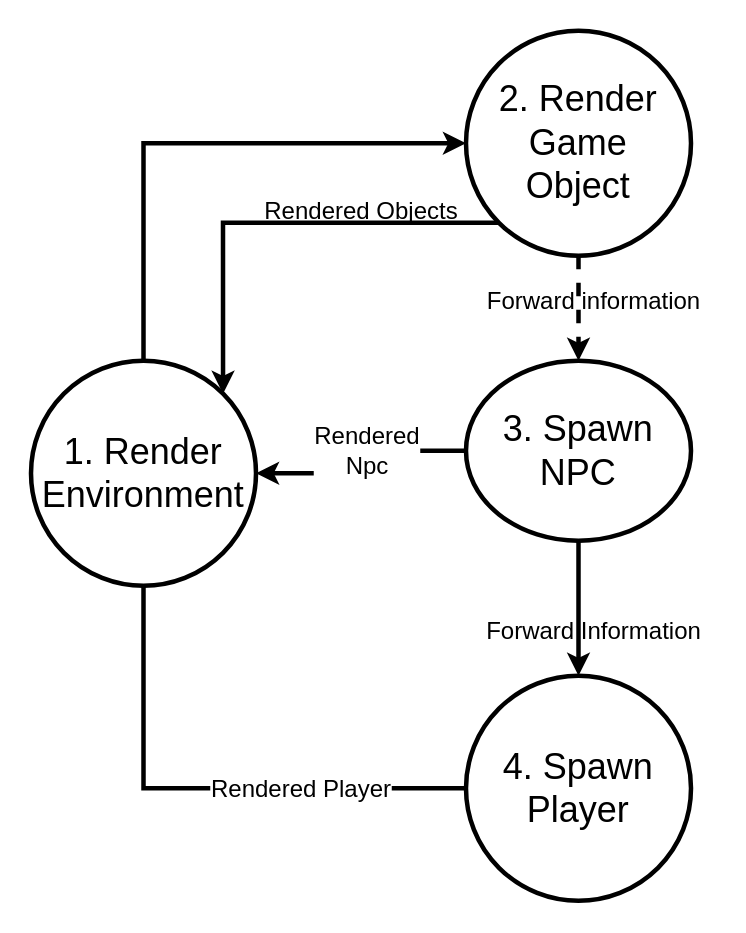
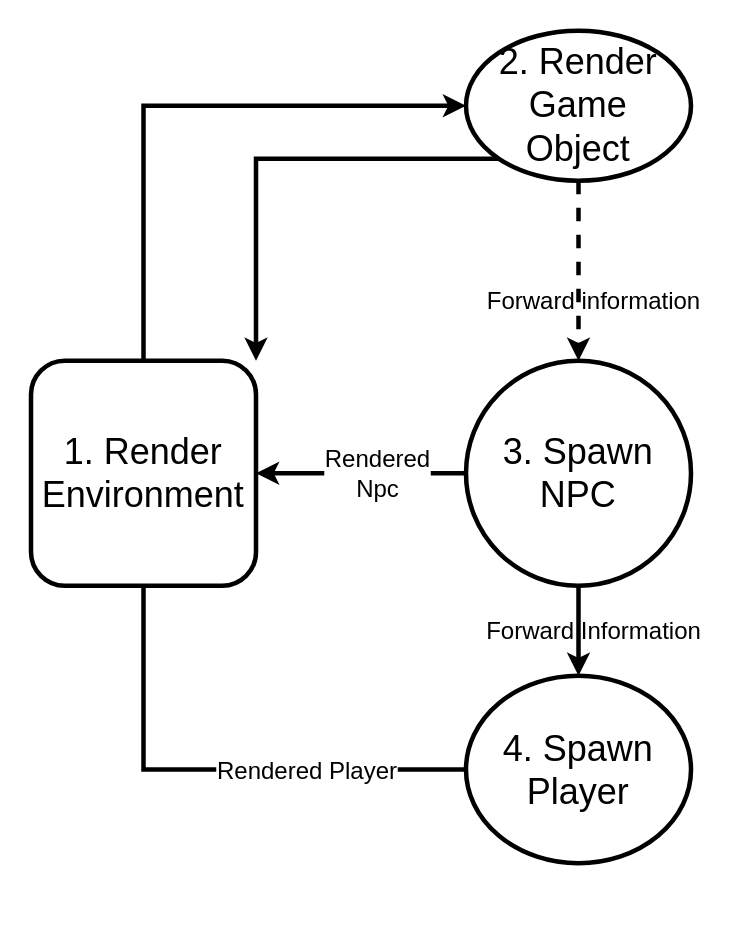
- <mxCell id="6" value="&lt;div&gt;2. Render&lt;/div&gt;&lt;div&gt;Game&lt;/div&gt;&lt;div&gt;Object&lt;br&gt;&lt;/div&gt;" style="ellipse;whiteSpace=wrap;html=1;aspect=fixed;fontSize=24;strokeWidth=3;" vertex="1" parent="1"><mxGeometry x="310" y="20" width="150" height="150" as="geometry" /></mxCell>
+ <mxCell id="6" value="&lt;div&gt;2. Render&lt;/div&gt;&lt;div&gt;Game&lt;/div&gt;&lt;div&gt;Object&lt;br&gt;&lt;/div&gt;" style="ellipse;whiteSpace=wrap;html=1;aspect=fixed;fontSize=24;strokeWidth=3;" vertex="1" parent="1"><mxGeometry x="310" y="20" width="150" height="100" as="geometry" /></mxCell>
- <mxCell id="13" value="Rendered Objects" style="text;html=1;align=center;verticalAlign=middle;resizable=0;points=[];autosize=1;strokeColor=none;fillColor=none;fontSize=16;" vertex="1" parent="1"><mxGeometry x="170" y="130" width="140" height="20" as="geometry" /></mxCell>
- <mxCell id="10" value="&lt;div&gt;3. Spawn NPC&lt;br&gt;&lt;/div&gt;" style="ellipse;whiteSpace=wrap;html=1;aspect=fixed;fontSize=24;strokeWidth=3;" vertex="1" parent="1"><mxGeometry x="310" y="240" width="150" height="120" as="geometry" /></mxCell>
+ <mxCell id="10" value="&lt;div&gt;3. Spawn NPC&lt;br&gt;&lt;/div&gt;" style="ellipse;whiteSpace=wrap;html=1;aspect=fixed;fontSize=24;strokeWidth=3;" vertex="1" parent="1"><mxGeometry x="310" y="240" width="150" height="150" as="geometry" /></mxCell>
- <mxCell id="3" value="&lt;div&gt;1. Render Environment&lt;/div&gt;" style="ellipse;whiteSpace=wrap;html=1;aspect=fixed;fontSize=24;strokeWidth=3;" vertex="1" parent="1"><mxGeometry x="20" y="240" width="150" height="150" as="geometry" /></mxCell>
+ <mxCell id="3" value="&lt;div&gt;1. Render Environment&lt;/div&gt;" style="whiteSpace=wrap;html=1;aspect=fixed;fontSize=24;strokeWidth=3;rounded=1;" vertex="1" parent="1"><mxGeometry x="20" y="240" width="150" height="150" as="geometry" /></mxCell>
- <mxCell id="12" value="&lt;div&gt;4. Spawn Player&lt;br&gt;&lt;/div&gt;" style="ellipse;whiteSpace=wrap;html=1;aspect=fixed;fontSize=24;strokeWidth=3;" vertex="1" parent="1"><mxGeometry x="310" y="450" width="150" height="150" as="geometry" /></mxCell>
+ <mxCell id="12" value="&lt;div&gt;4. Spawn Player&lt;br&gt;&lt;/div&gt;" style="ellipse;whiteSpace=wrap;html=1;aspect=fixed;fontSize=24;strokeWidth=3;" vertex="1" parent="1"><mxGeometry x="310" y="450" width="150" height="125" as="geometry" /></mxCell>
